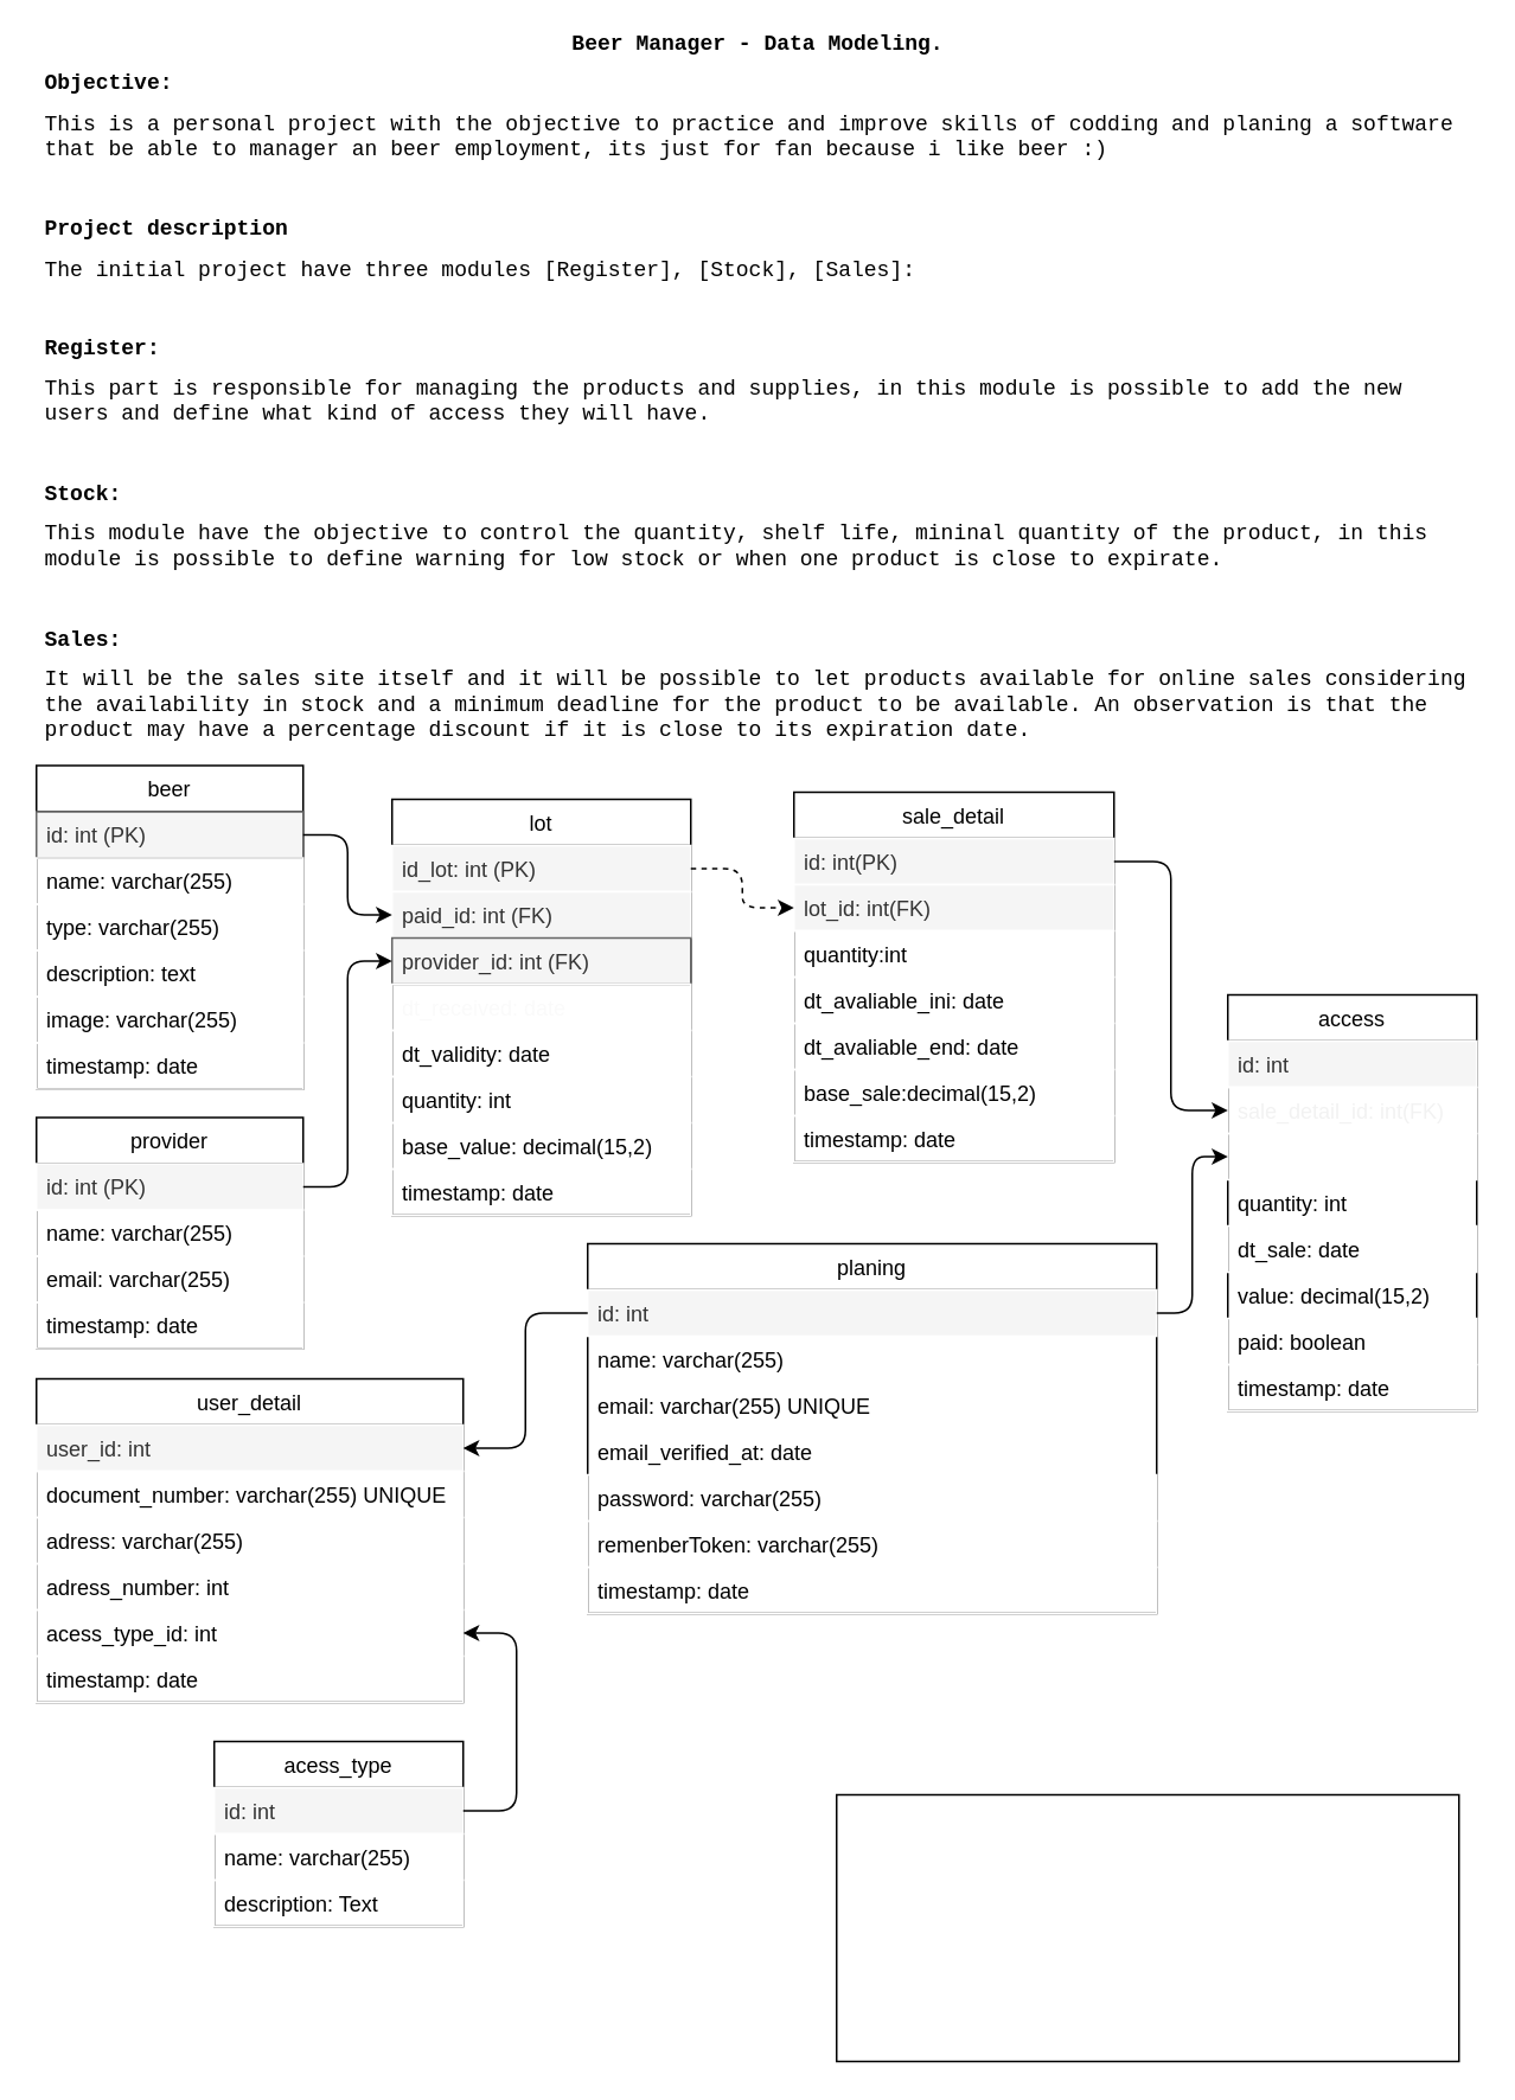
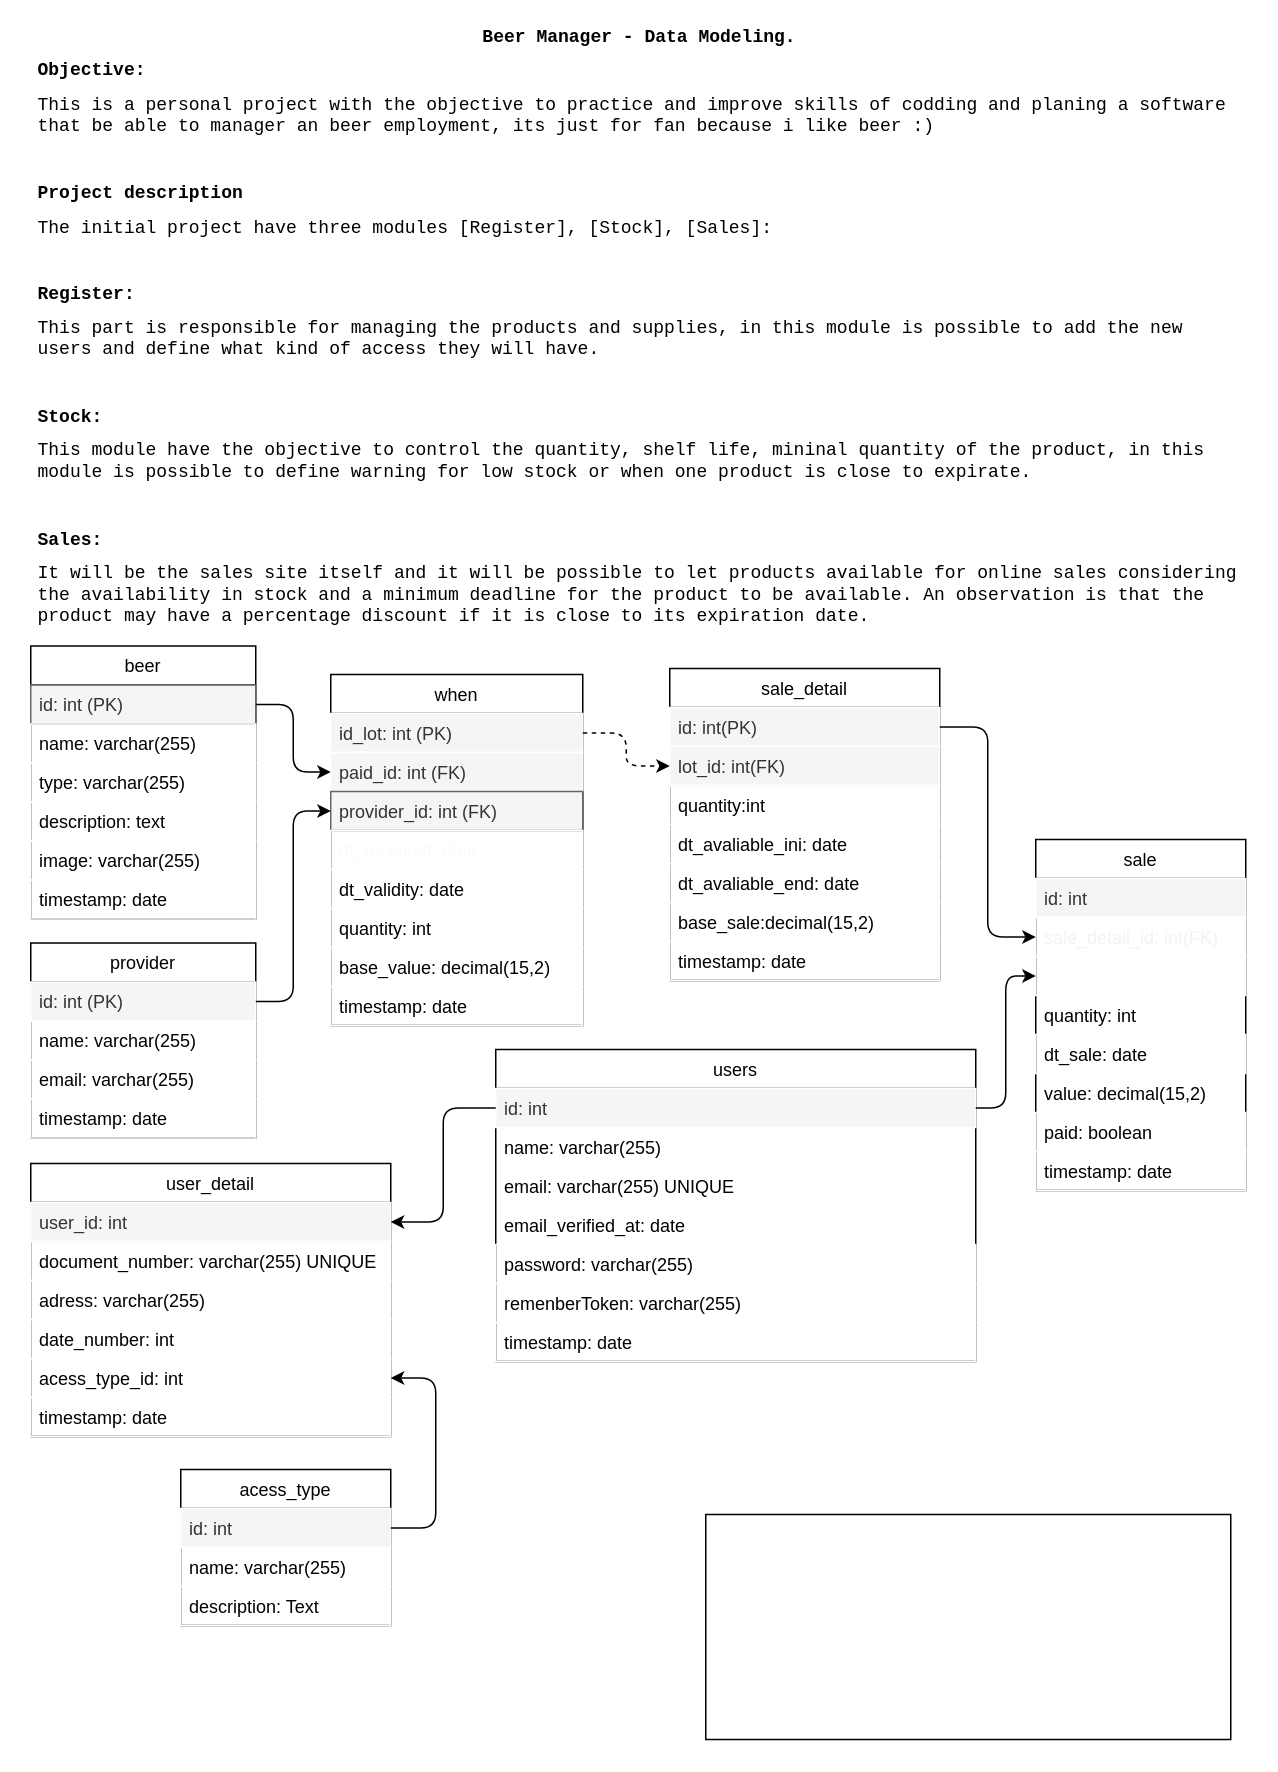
- <mxCell id="14" value="lot" style="swimlane;fontStyle=0;childLayout=stackLayout;horizontal=1;startSize=26;fillColor=none;horizontalStack=0;resizeParent=1;resizeParentMax=0;resizeLast=0;collapsible=1;marginBottom=0;" parent="1" vertex="1"><mxGeometry x="220" y="449" width="168" height="234" as="geometry" /></mxCell>
+ <mxCell id="14" value="when" style="swimlane;fontStyle=0;childLayout=stackLayout;horizontal=1;startSize=26;fillColor=none;horizontalStack=0;resizeParent=1;resizeParentMax=0;resizeLast=0;collapsible=1;marginBottom=0;" parent="1" vertex="1"><mxGeometry x="220" y="449" width="168" height="234" as="geometry" /></mxCell>
- <mxCell id="42" value="access" style="swimlane;fontStyle=0;childLayout=stackLayout;horizontal=1;startSize=26;fillColor=none;horizontalStack=0;resizeParent=1;resizeParentMax=0;resizeLast=0;collapsible=1;marginBottom=0;" parent="1" vertex="1"><mxGeometry x="690" y="559" width="140" height="234" as="geometry" /></mxCell>
+ <mxCell id="42" value="sale" style="swimlane;fontStyle=0;childLayout=stackLayout;horizontal=1;startSize=26;fillColor=none;horizontalStack=0;resizeParent=1;resizeParentMax=0;resizeLast=0;collapsible=1;marginBottom=0;" parent="1" vertex="1"><mxGeometry x="690" y="559" width="140" height="234" as="geometry" /></mxCell>
- <mxCell id="23" value="planing" style="swimlane;fontStyle=0;childLayout=stackLayout;horizontal=1;startSize=26;fillColor=none;horizontalStack=0;resizeParent=1;resizeParentMax=0;resizeLast=0;collapsible=1;marginBottom=0;" parent="1" vertex="1"><mxGeometry x="330" y="699" width="320" height="208" as="geometry" /></mxCell>
+ <mxCell id="23" value="users" style="swimlane;fontStyle=0;childLayout=stackLayout;horizontal=1;startSize=26;fillColor=none;horizontalStack=0;resizeParent=1;resizeParentMax=0;resizeLast=0;collapsible=1;marginBottom=0;" parent="1" vertex="1"><mxGeometry x="330" y="699" width="320" height="208" as="geometry" /></mxCell>
- <mxCell id="39" value="adress_number: int" style="text;strokeColor=#FFFFFF;fillColor=none;align=left;verticalAlign=top;spacingLeft=4;spacingRight=4;overflow=hidden;rotatable=0;points=[[0,0.5],[1,0.5]];portConstraint=eastwest;" parent="35" vertex="1"><mxGeometry y="104" width="240" height="26" as="geometry" /></mxCell>
+ <mxCell id="39" value="date_number: int" style="text;strokeColor=#FFFFFF;fillColor=none;align=left;verticalAlign=top;spacingLeft=4;spacingRight=4;overflow=hidden;rotatable=0;points=[[0,0.5],[1,0.5]];portConstraint=eastwest;" parent="35" vertex="1"><mxGeometry y="104" width="240" height="26" as="geometry" /></mxCell>
